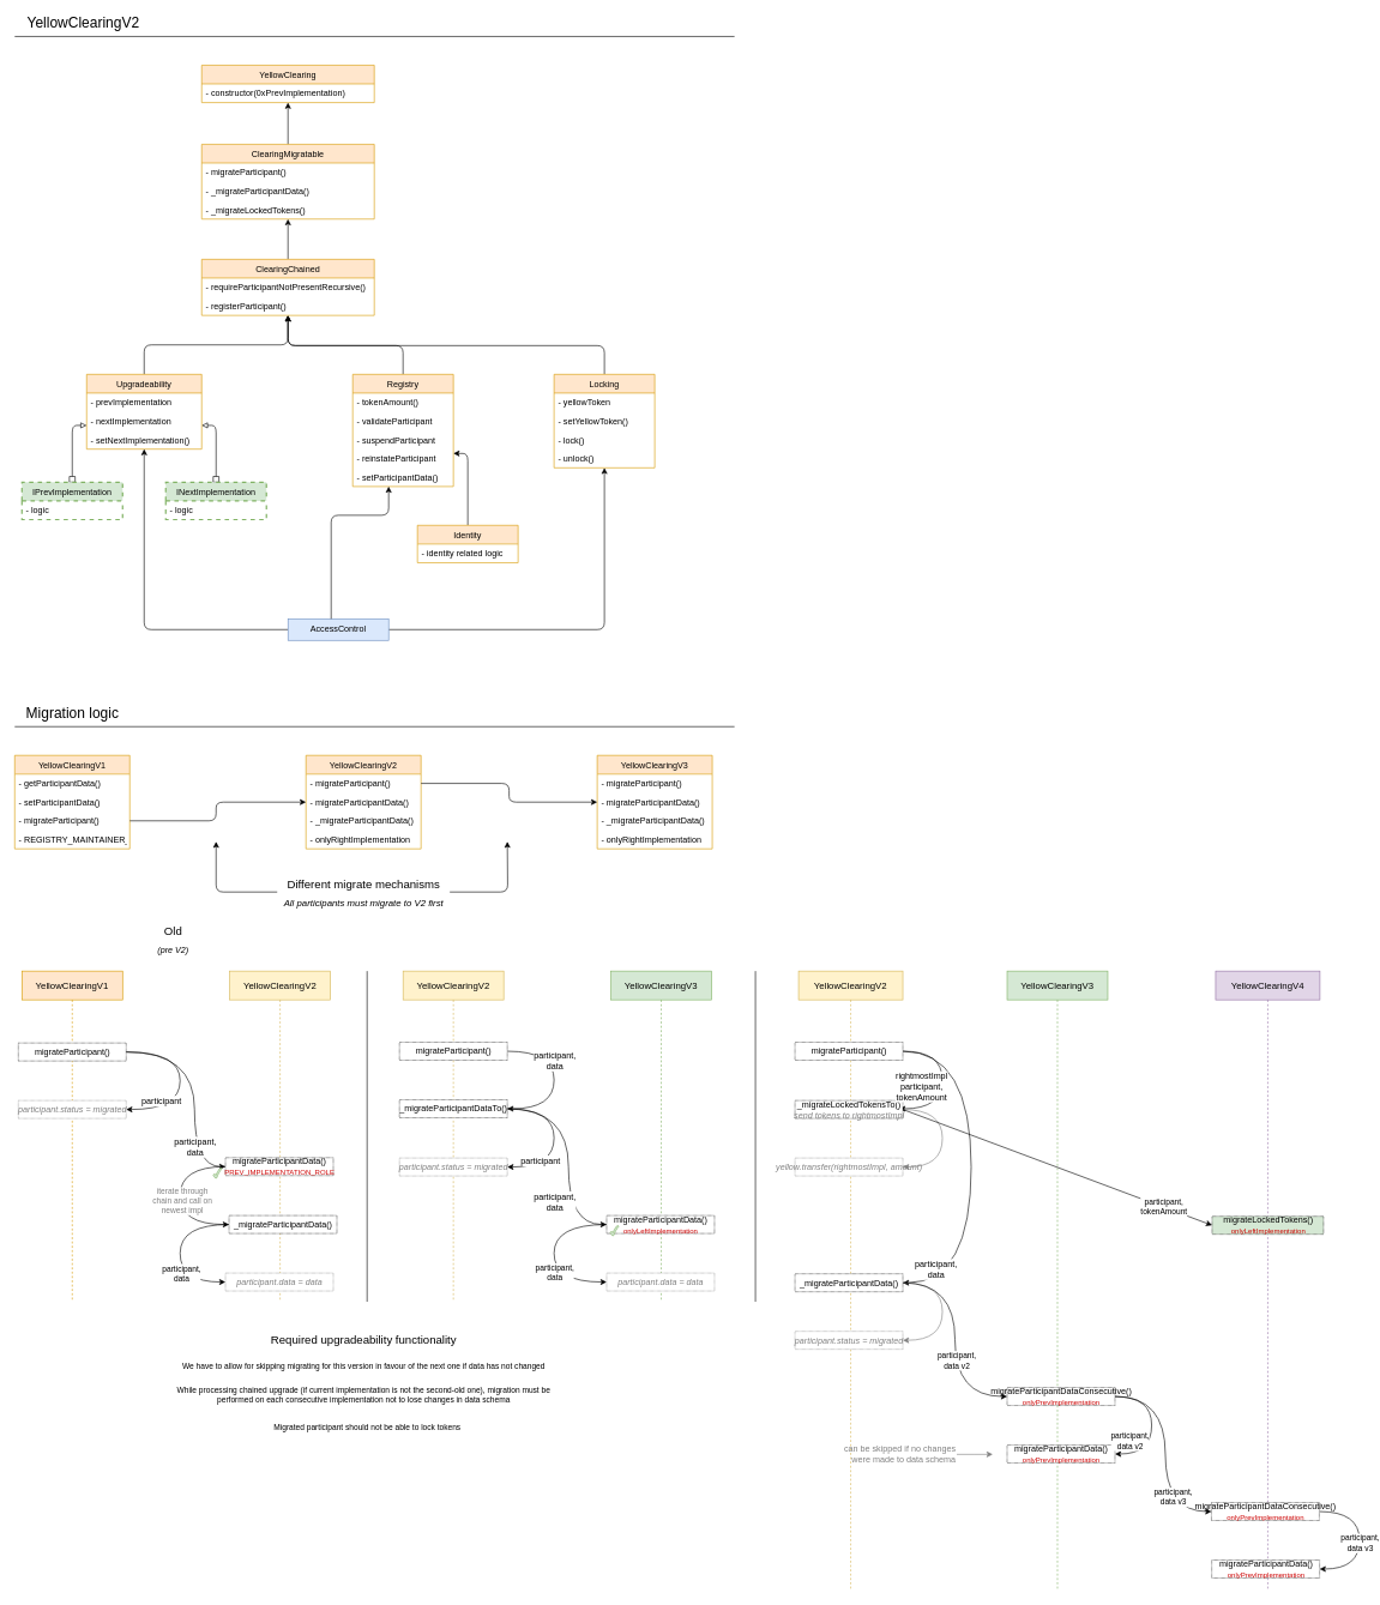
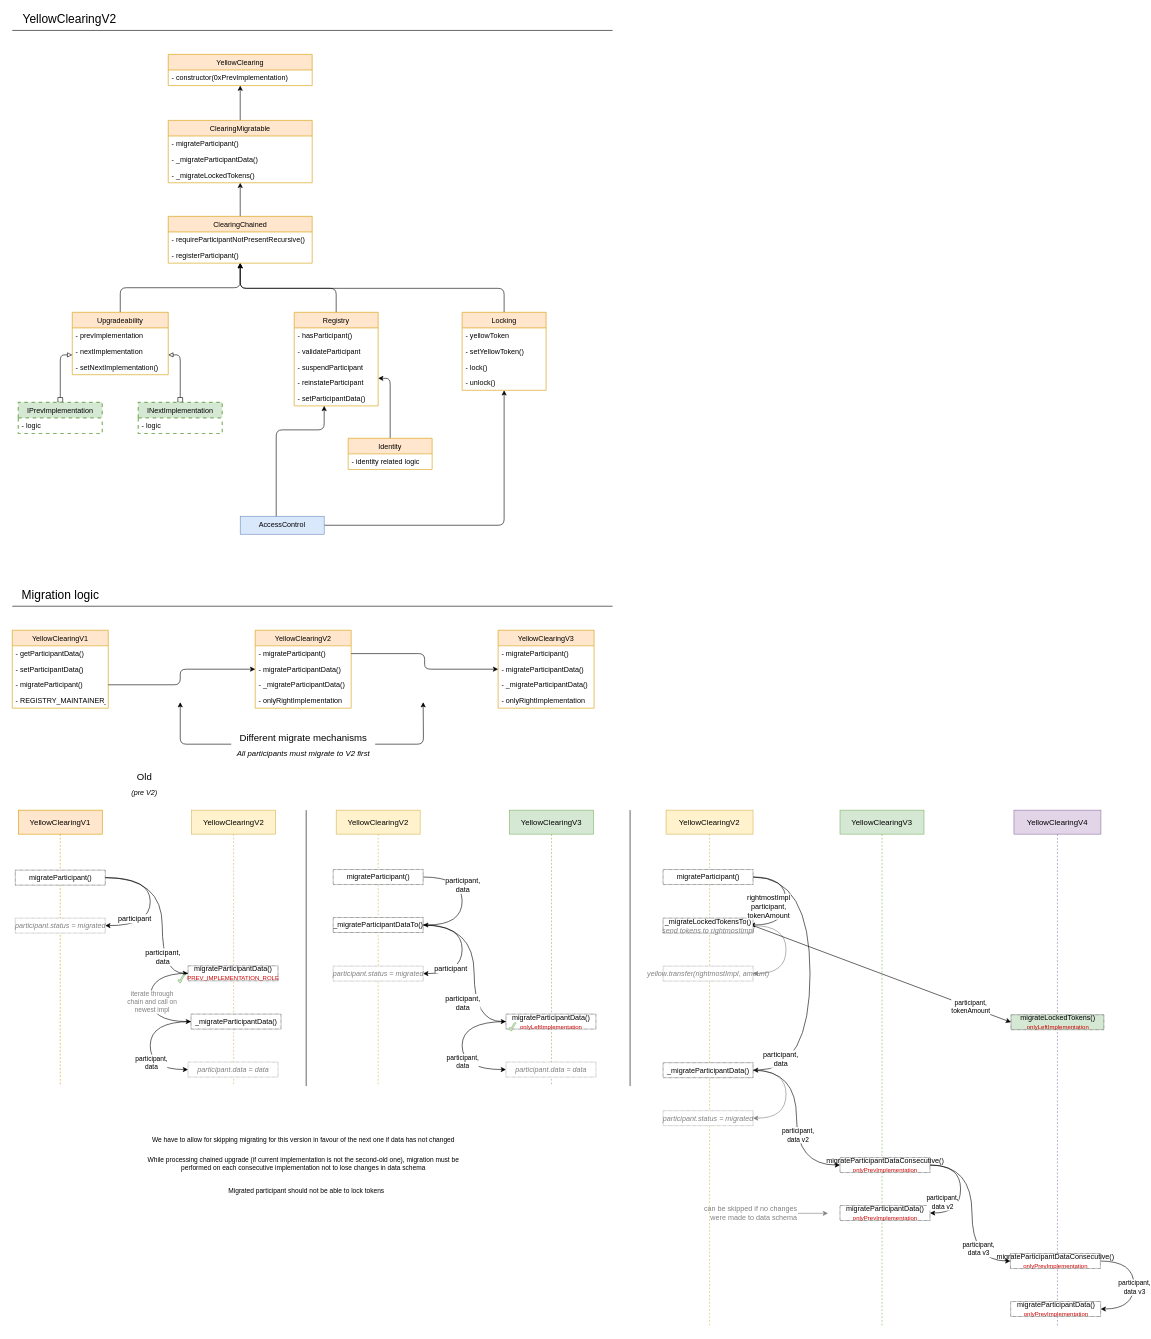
- <mxCell id="22" value="- tokenAmount()" style="text;strokeColor=none;fillColor=none;align=left;verticalAlign=top;spacingLeft=4;spacingRight=4;overflow=hidden;rotatable=0;points=[[0,0.5],[1,0.5]];portConstraint=eastwest;" parent="21" vertex="1"><mxGeometry y="26" width="140" height="26" as="geometry" /></mxCell>
+ <mxCell id="22" value="- hasParticipant()" style="text;strokeColor=none;fillColor=none;align=left;verticalAlign=top;spacingLeft=4;spacingRight=4;overflow=hidden;rotatable=0;points=[[0,0.5],[1,0.5]];portConstraint=eastwest;" parent="21" vertex="1"><mxGeometry y="26" width="140" height="26" as="geometry" /></mxCell>
- <mxCell id="33" style="edgeStyle=orthogonalEdgeStyle;html=1;startArrow=none;startFill=0;endArrow=classic;endFill=1;" parent="1" source="35" target="3" edge="1"><mxGeometry relative="1" as="geometry"><mxPoint x="200" y="710" as="sourcePoint" /></mxGeometry></mxCell>
- <mxCell id="103" value="&lt;font&gt;&lt;span style=&quot;font-size: 16px&quot;&gt;Required upgradeability functionality&lt;/span&gt;&lt;br&gt;&lt;/font&gt;" style="text;html=1;align=center;verticalAlign=middle;resizable=0;points=[];autosize=1;strokeColor=none;fillColor=none;fontSize=20;" parent="1" vertex="1"><mxGeometry x="370" y="1845" width="270" height="30" as="geometry" /></mxCell>
